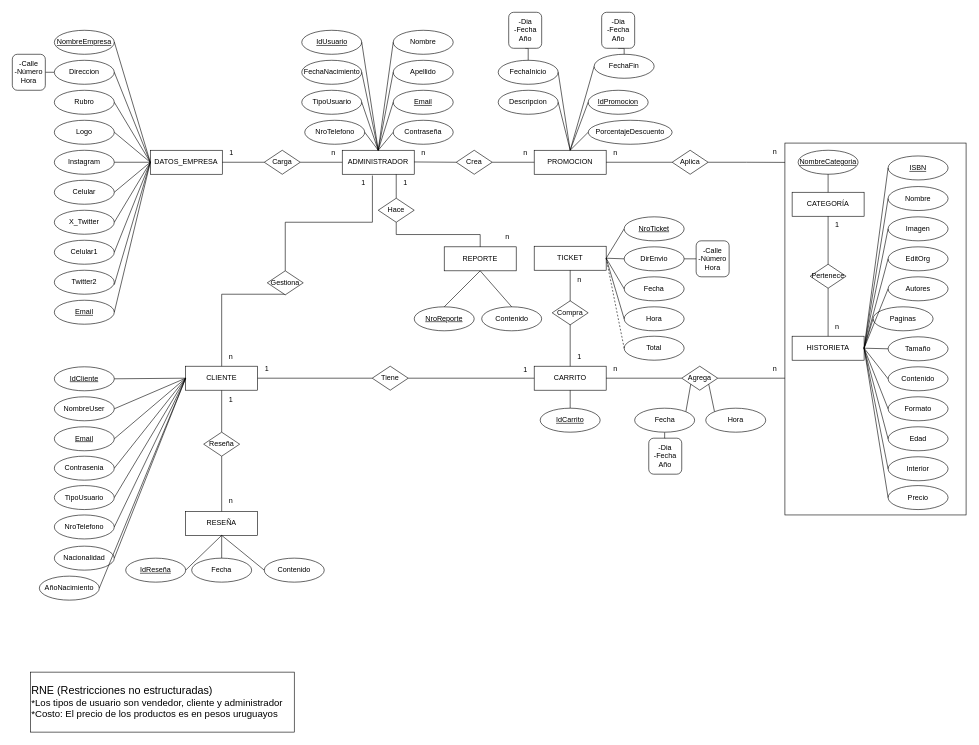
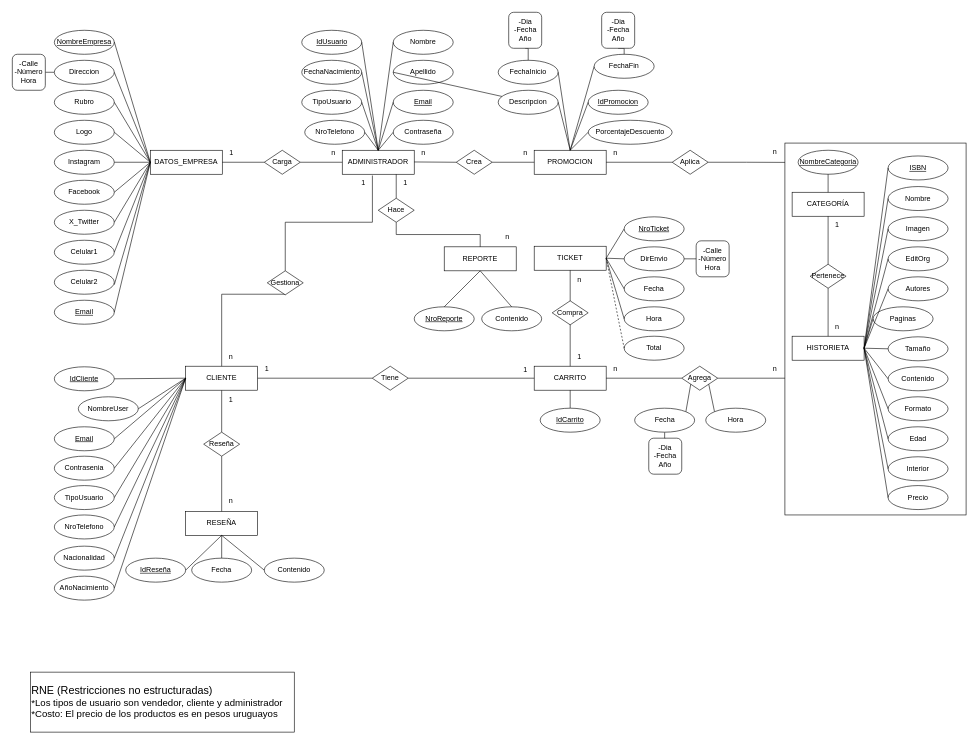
- <mxCell id="49" value="" style="orthogonalLoop=1;jettySize=auto;html=1;rounded=0;endArrow=none;endFill=0;entryX=0.5;entryY=0;entryDx=0;entryDy=0;exitX=0;exitY=0.5;exitDx=0;exitDy=0;" parent="1" source="42" target="4" edge="1"><mxGeometry width="100" relative="1" as="geometry"><mxPoint x="660" y="104" as="sourcePoint" /><mxPoint x="640" y="270" as="targetPoint" /></mxGeometry></mxCell>
+ <mxCell id="49" value="" style="orthogonalLoop=1;jettySize=auto;html=1;rounded=0;endArrow=none;endFill=0;exitX=0;exitY=0.5;exitDx=0;exitDy=0;" parent="1" source="42" target="60" edge="1"><mxGeometry width="100" relative="1" as="geometry"><mxPoint x="660" y="104" as="sourcePoint" /><mxPoint x="640" y="270" as="targetPoint" /></mxGeometry></mxCell>
- <mxCell id="20" value="Celular" style="ellipse;whiteSpace=wrap;html=1;" parent="1" vertex="1"><mxGeometry x="90" y="300" width="100" height="40" as="geometry" /></mxCell>
+ <mxCell id="20" value="Facebook" style="ellipse;whiteSpace=wrap;html=1;" parent="1" vertex="1"><mxGeometry x="90" y="300" width="100" height="40" as="geometry" /></mxCell>
- <mxCell id="23" value="Twitter2" style="ellipse;whiteSpace=wrap;html=1;" parent="1" vertex="1"><mxGeometry x="90" y="450" width="100" height="40" as="geometry" /></mxCell>
+ <mxCell id="23" value="Celular2" style="ellipse;whiteSpace=wrap;html=1;" parent="1" vertex="1"><mxGeometry x="90" y="450" width="100" height="40" as="geometry" /></mxCell>
- <mxCell id="72" value="NombreUser" style="ellipse;whiteSpace=wrap;html=1;" parent="1" vertex="1"><mxGeometry x="90" y="661" width="100" height="40" as="geometry" /></mxCell>
+ <mxCell id="72" value="NombreUser" style="ellipse;whiteSpace=wrap;html=1;" parent="1" vertex="1"><mxGeometry x="130" y="661" width="100" height="40" as="geometry" /></mxCell>
- <mxCell id="164" value="AñoNacimiento" style="ellipse;whiteSpace=wrap;html=1;" parent="1" vertex="1"><mxGeometry x="65" y="960" width="100" height="40" as="geometry" /></mxCell>
+ <mxCell id="164" value="AñoNacimiento" style="ellipse;whiteSpace=wrap;html=1;" parent="1" vertex="1"><mxGeometry x="90" y="960" width="100" height="40" as="geometry" /></mxCell>
